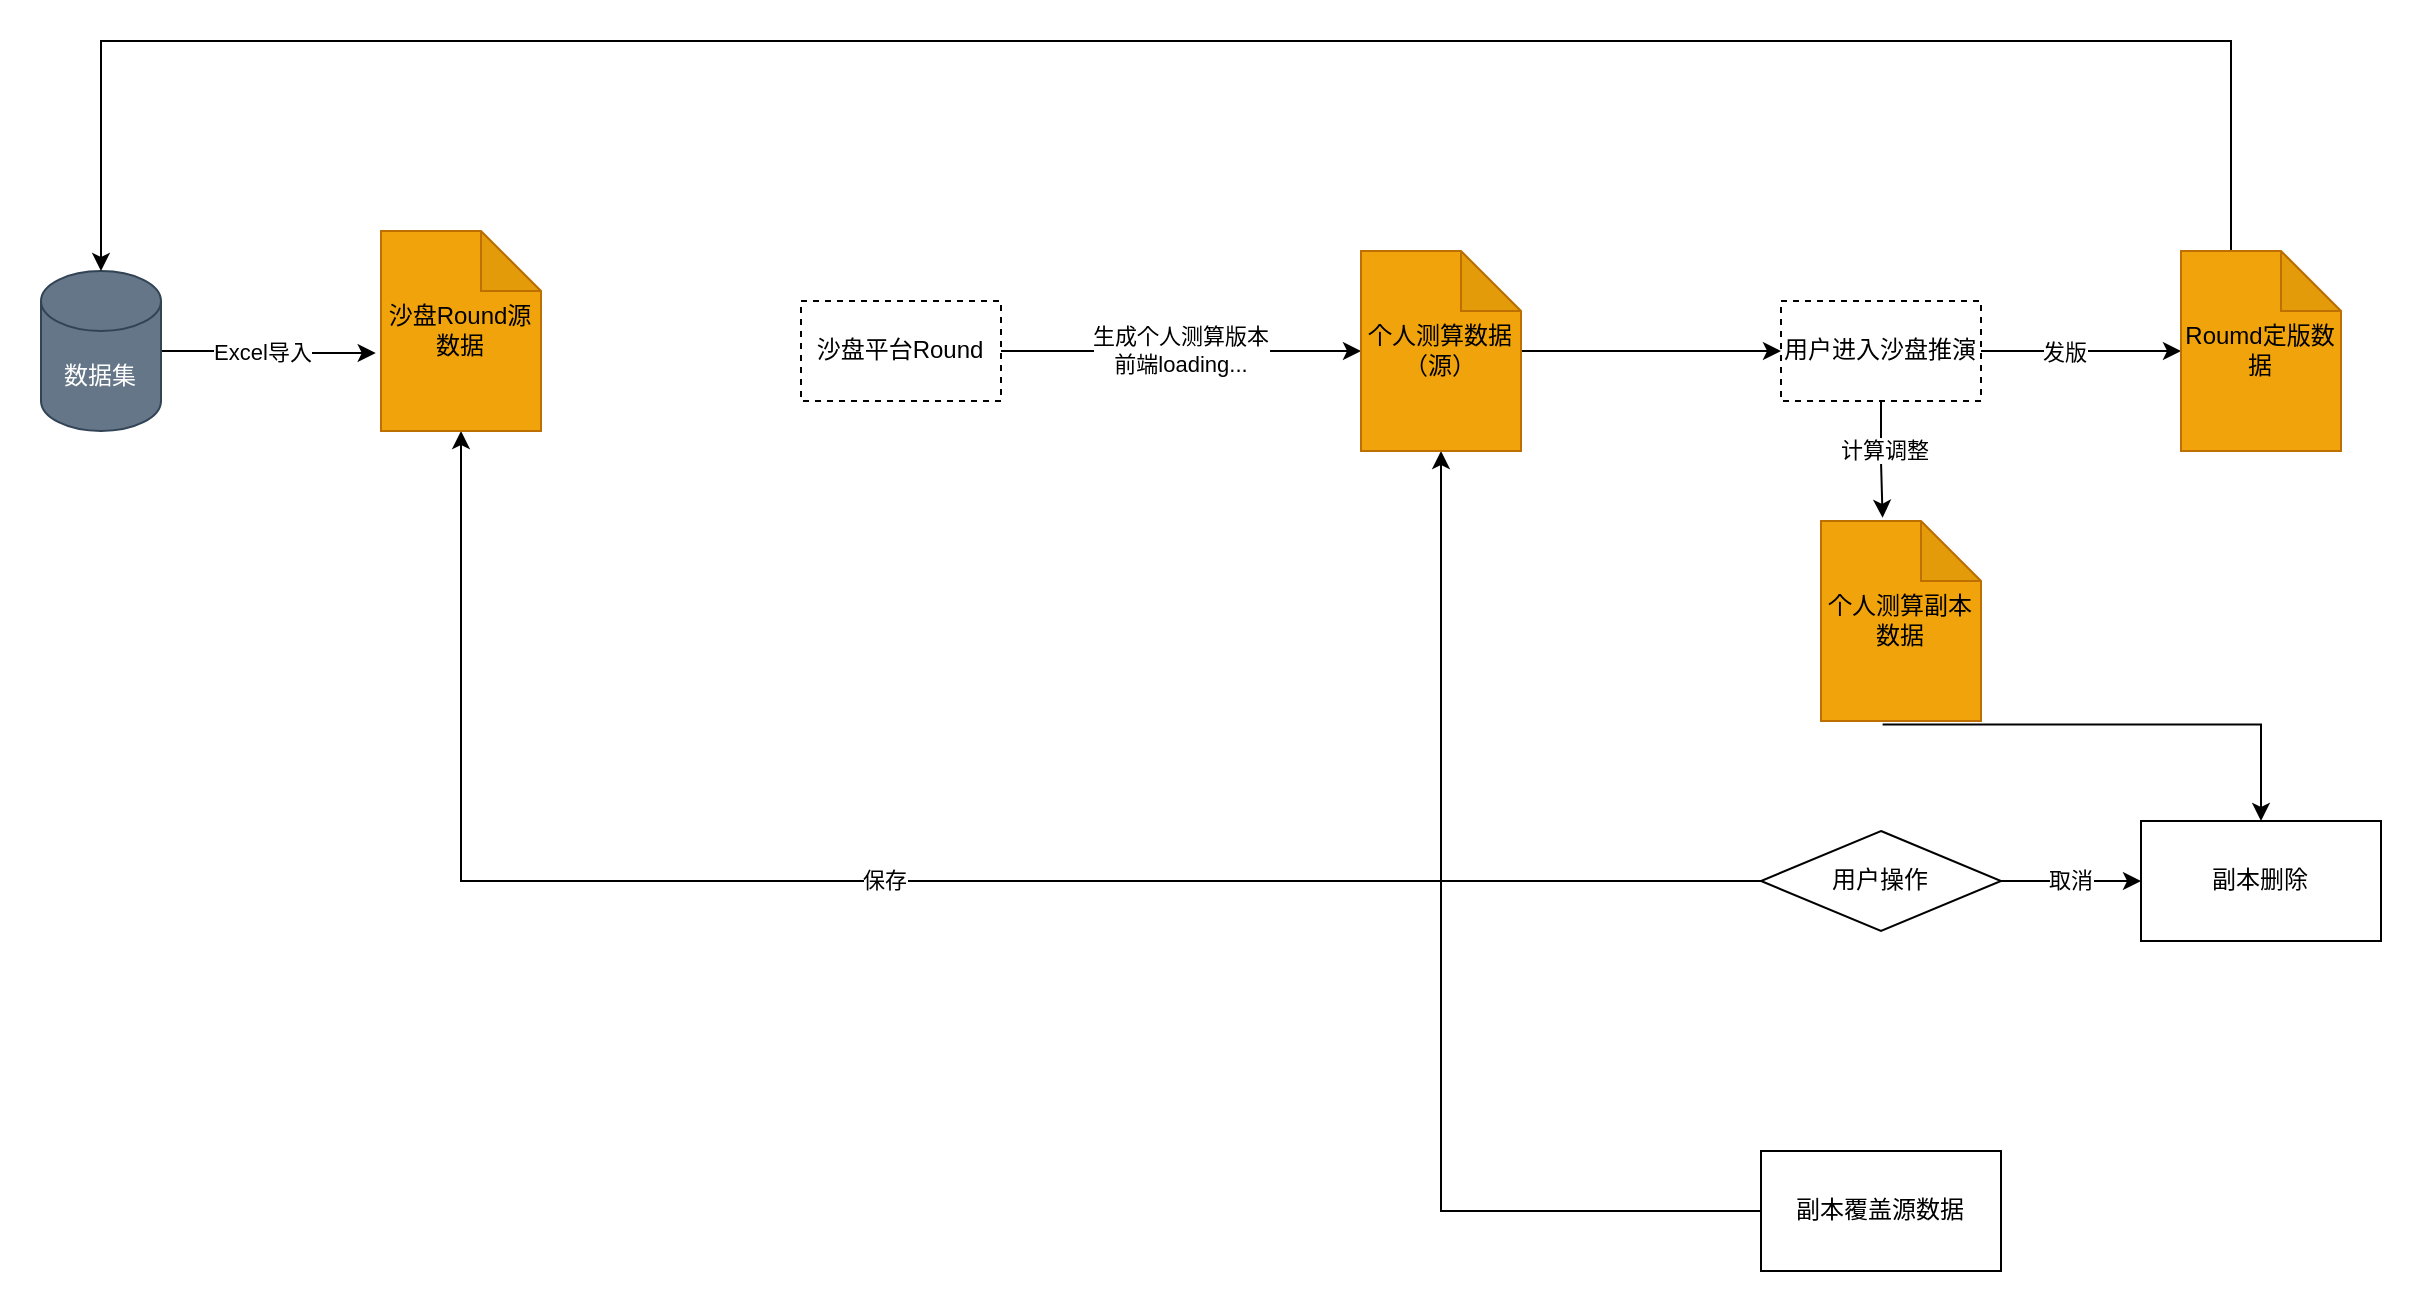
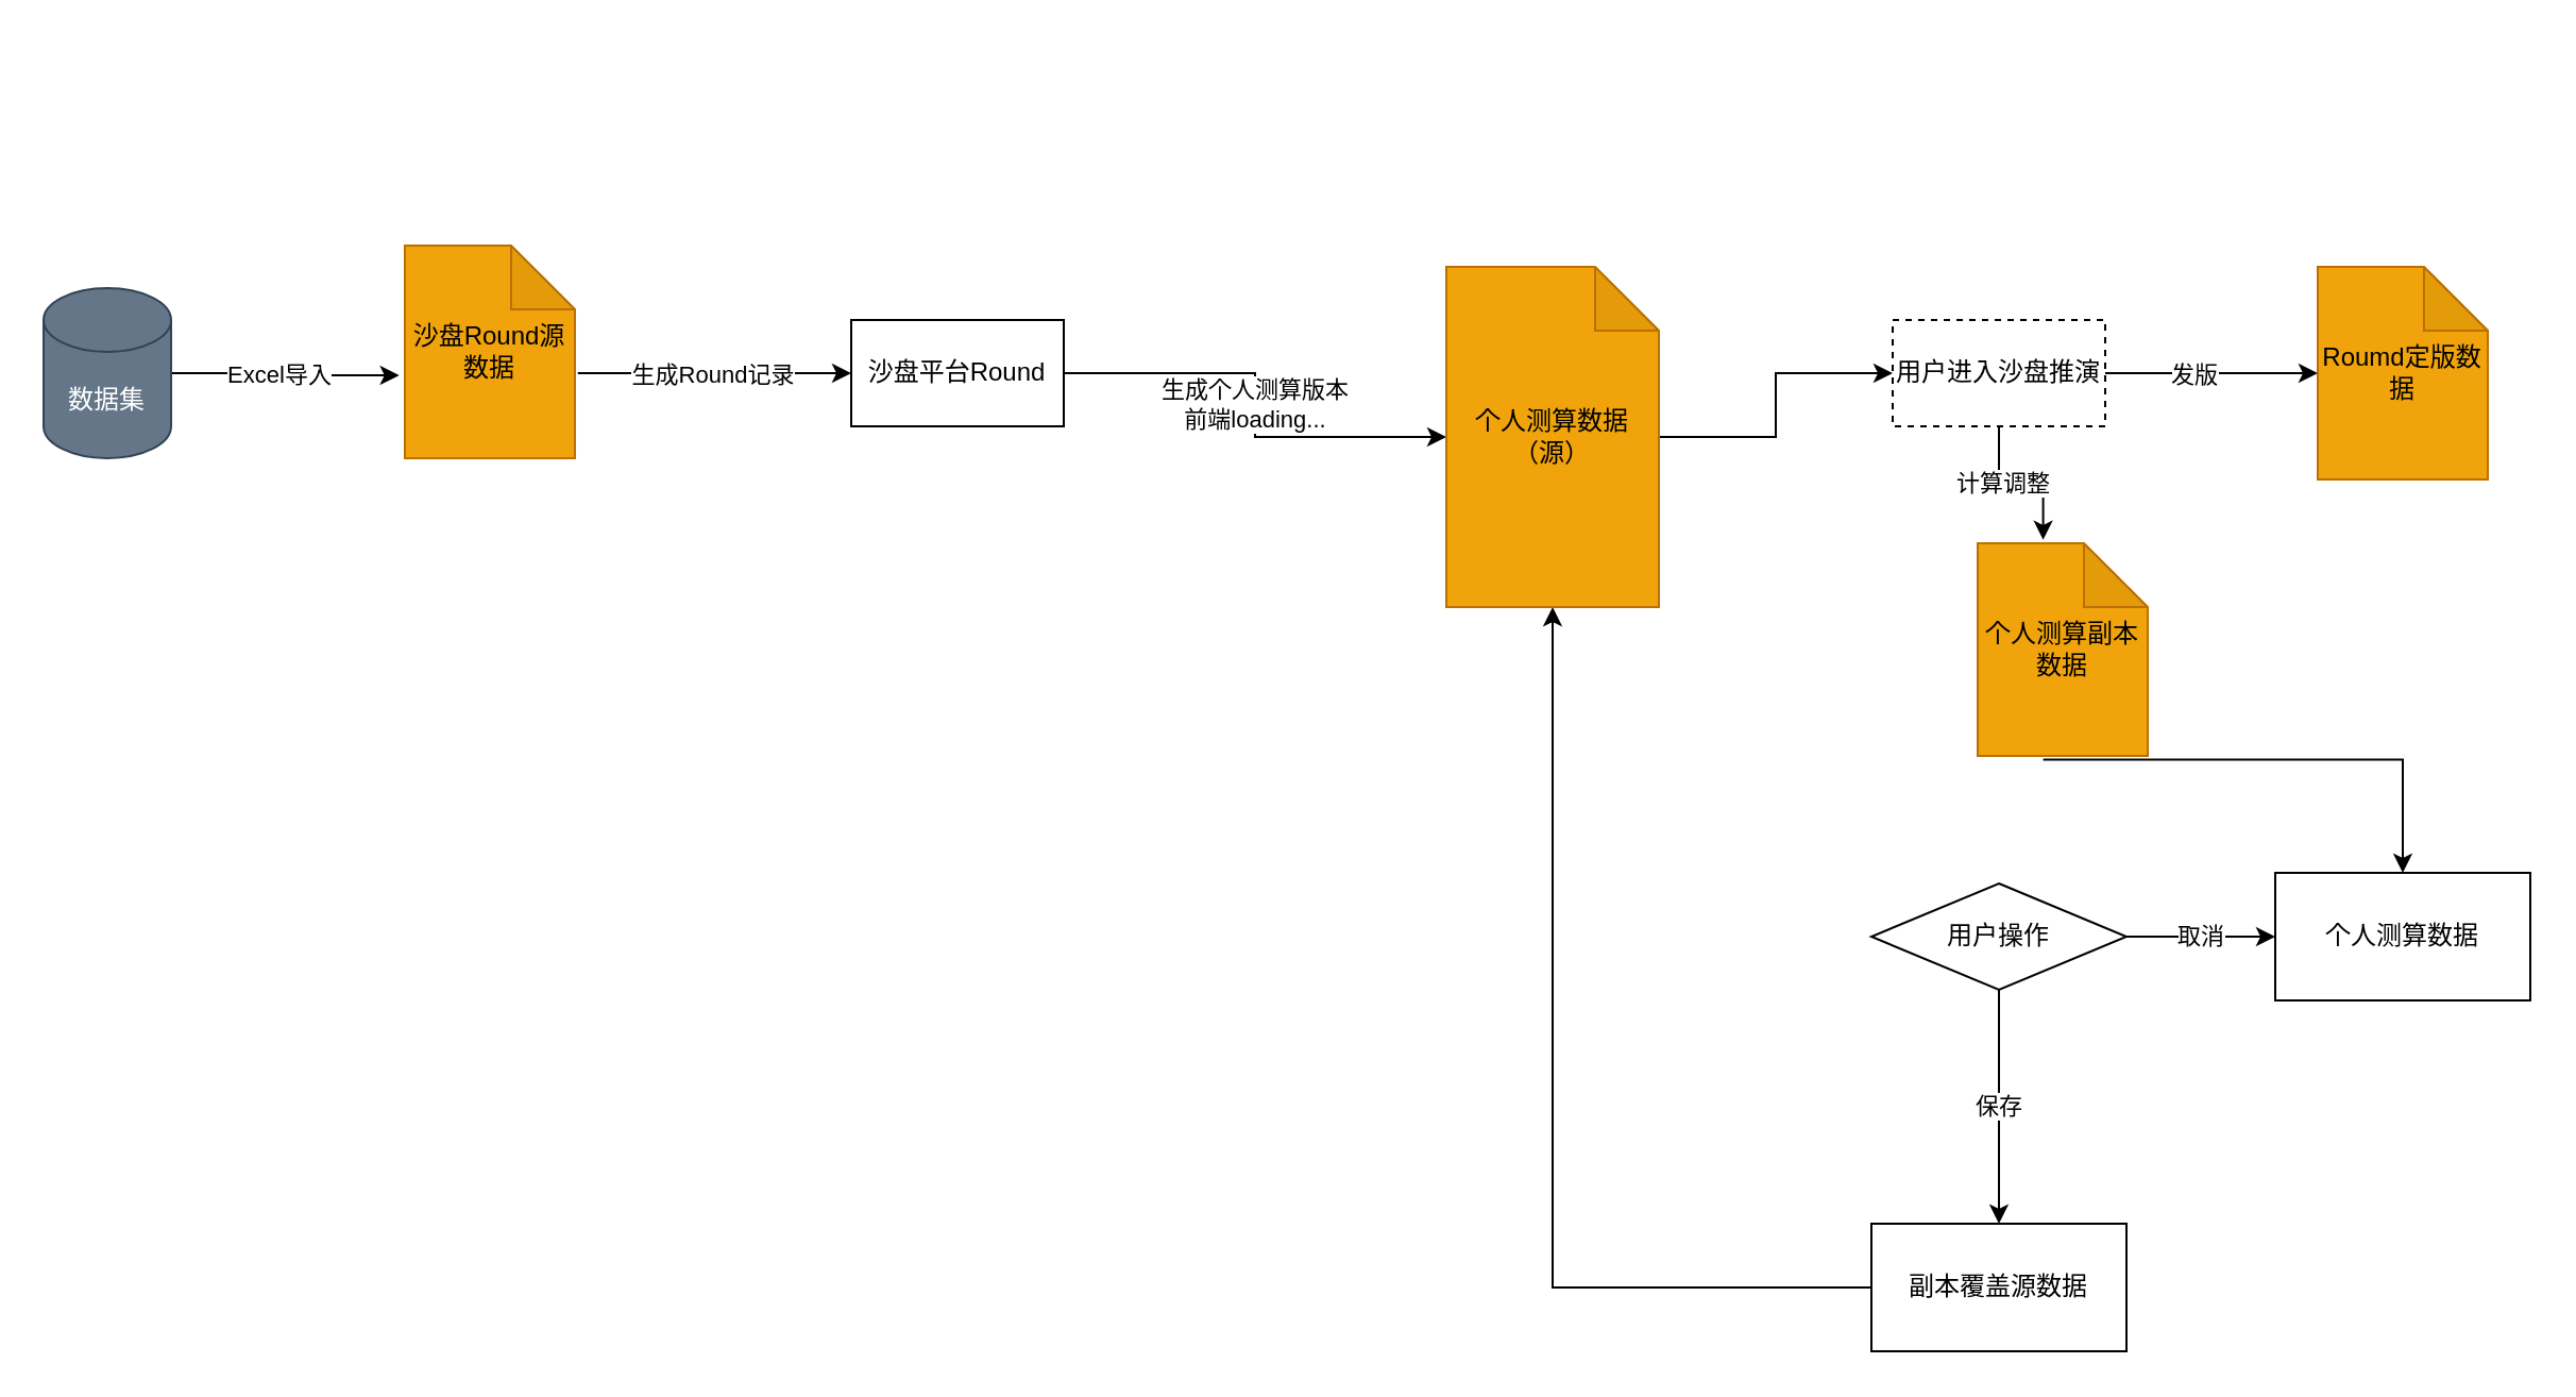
- <mxCell id="24" style="edgeStyle=orthogonalEdgeStyle;rounded=0;orthogonalLoop=1;jettySize=auto;html=1;exitX=0;exitY=0;exitDx=25;exitDy=0;exitPerimeter=0;entryX=0.5;entryY=0;entryDx=0;entryDy=0;entryPerimeter=0;" edge="1" parent="1" source="25" target="20"><mxGeometry relative="1" as="geometry"><Array as="points"><mxPoint x="1115" y="20" /><mxPoint x="50" y="20" /></Array></mxGeometry></mxCell>
+ <mxCell id="16" value="" style="edgeStyle=orthogonalEdgeStyle;rounded=0;orthogonalLoop=1;jettySize=auto;html=1;entryX=0;entryY=0.5;entryDx=0;entryDy=0;exitX=1.017;exitY=0.6;exitDx=0;exitDy=0;exitPerimeter=0;" edge="1" parent="1" source="21" target="3"><mxGeometry relative="1" as="geometry"><mxPoint x="280" y="175" as="sourcePoint" /><mxPoint x="310" y="175" as="targetPoint" /></mxGeometry></mxCell>
+ <mxCell id="17" value="生成Round记录" style="edgeLabel;html=1;align=center;verticalAlign=middle;resizable=0;points=[];" vertex="1" connectable="0" parent="16"><mxGeometry x="-0.382" y="-3" relative="1" as="geometry"><mxPoint x="23" y="-3" as="offset" /></mxGeometry></mxCell>
- <mxCell id="3" value="沙盘平台Round" style="rounded=0;whiteSpace=wrap;html=1;dashed=1;" vertex="1" parent="1"><mxGeometry x="400" y="150" width="100" height="50" as="geometry" /></mxCell>
+ <mxCell id="3" value="沙盘平台Round" style="rounded=0;whiteSpace=wrap;html=1;" vertex="1" parent="1"><mxGeometry x="400" y="150" width="100" height="50" as="geometry" /></mxCell>
- <mxCell id="23" value="个人测算数据（源）" style="shape=note;whiteSpace=wrap;html=1;backgroundOutline=1;darkOpacity=0.05;fillColor=#f0a30a;fontColor=#000000;strokeColor=#BD7000;" vertex="1" parent="1"><mxGeometry x="680" y="125" width="80" height="100" as="geometry" /></mxCell>
+ <mxCell id="23" value="个人测算数据（源）" style="shape=note;whiteSpace=wrap;html=1;backgroundOutline=1;darkOpacity=0.05;fillColor=#f0a30a;fontColor=#000000;strokeColor=#BD7000;" vertex="1" parent="1"><mxGeometry x="680" y="125" width="100" height="160" as="geometry" /></mxCell>
- <mxCell id="26" value="个人测算副本数据" style="shape=note;whiteSpace=wrap;html=1;backgroundOutline=1;darkOpacity=0.05;fillColor=#f0a30a;fontColor=#000000;strokeColor=#BD7000;" vertex="1" parent="1"><mxGeometry x="910" y="260" width="80" height="100" as="geometry" /></mxCell>
+ <mxCell id="26" value="个人测算副本数据" style="shape=note;whiteSpace=wrap;html=1;backgroundOutline=1;darkOpacity=0.05;fillColor=#f0a30a;fontColor=#000000;strokeColor=#BD7000;" vertex="1" parent="1"><mxGeometry x="930" y="255" width="80" height="100" as="geometry" /></mxCell>
- <mxCell id="11" value="保存" style="edgeStyle=orthogonalEdgeStyle;rounded=0;orthogonalLoop=1;jettySize=auto;html=1;" edge="1" parent="1" source="12" target="21"><mxGeometry relative="1" as="geometry" /></mxCell>
+ <mxCell id="11" value="保存" style="edgeStyle=orthogonalEdgeStyle;rounded=0;orthogonalLoop=1;jettySize=auto;html=1;" edge="1" parent="1" source="12" target="15"><mxGeometry relative="1" as="geometry" /></mxCell>
- <mxCell id="13" value="副本删除" style="whiteSpace=wrap;html=1;rounded=0;" vertex="1" parent="1"><mxGeometry x="1070" y="410" width="120" height="60" as="geometry" /></mxCell>
+ <mxCell id="13" value="个人测算数据" style="whiteSpace=wrap;html=1;rounded=0;" vertex="1" parent="1"><mxGeometry x="1070" y="410" width="120" height="60" as="geometry" /></mxCell>
